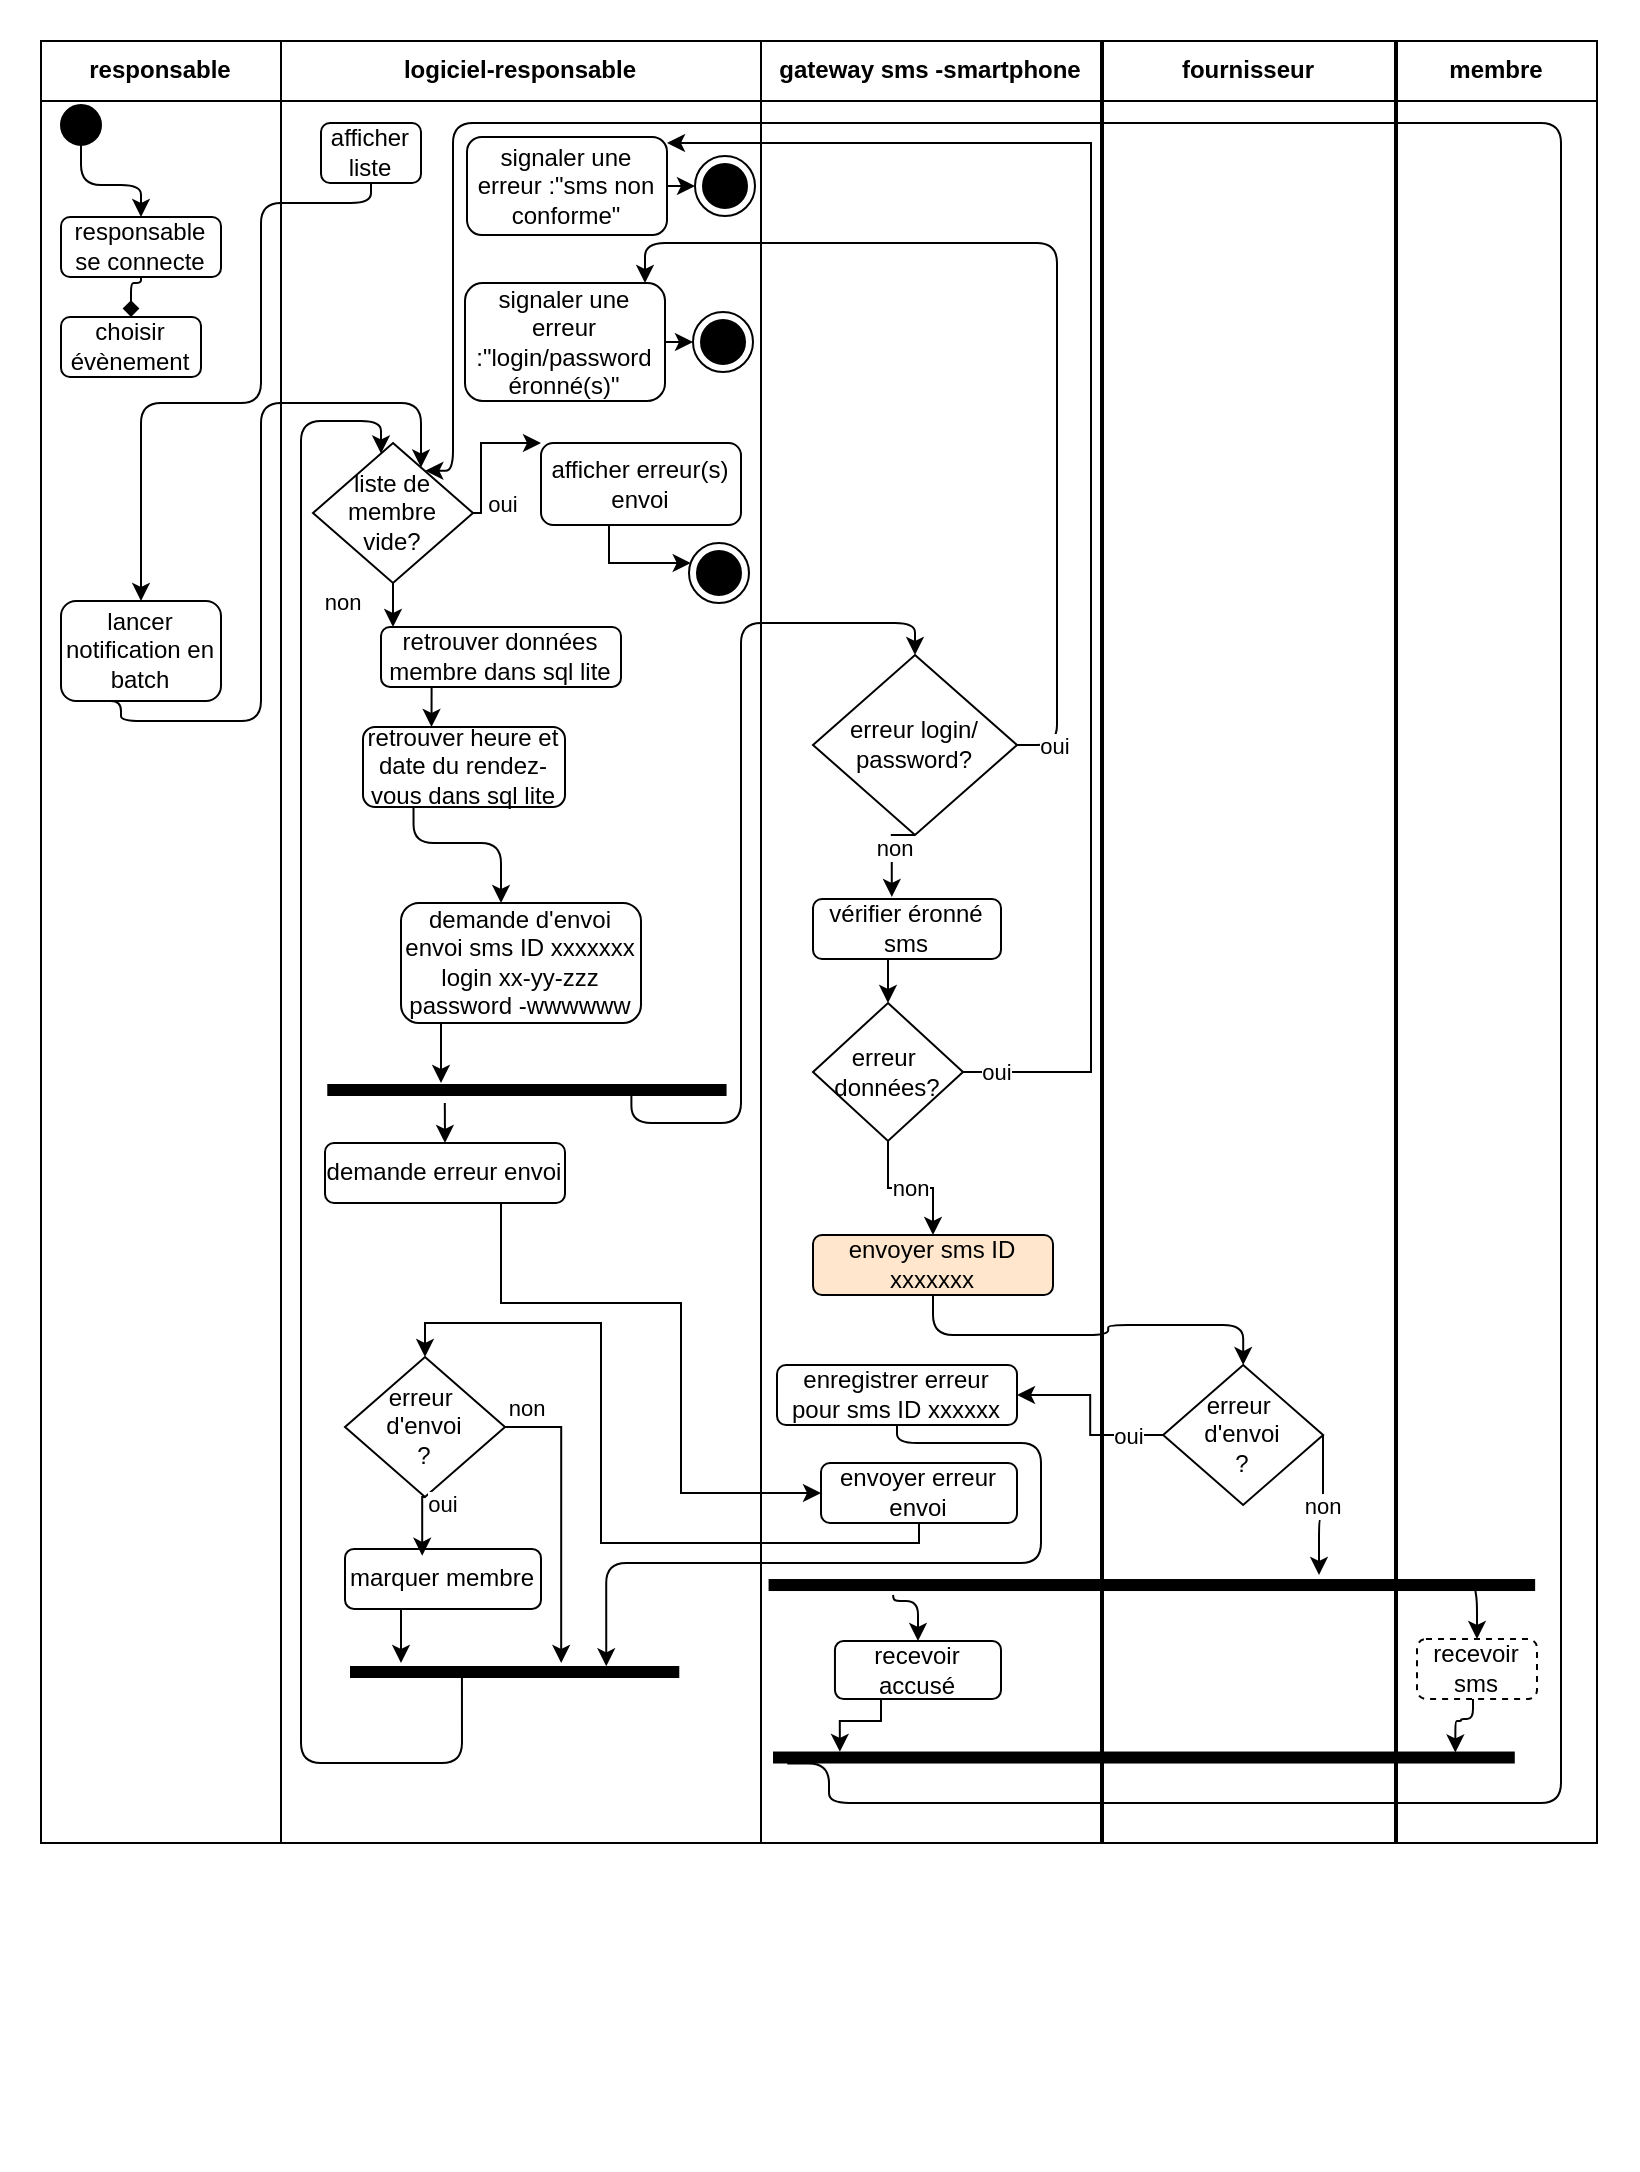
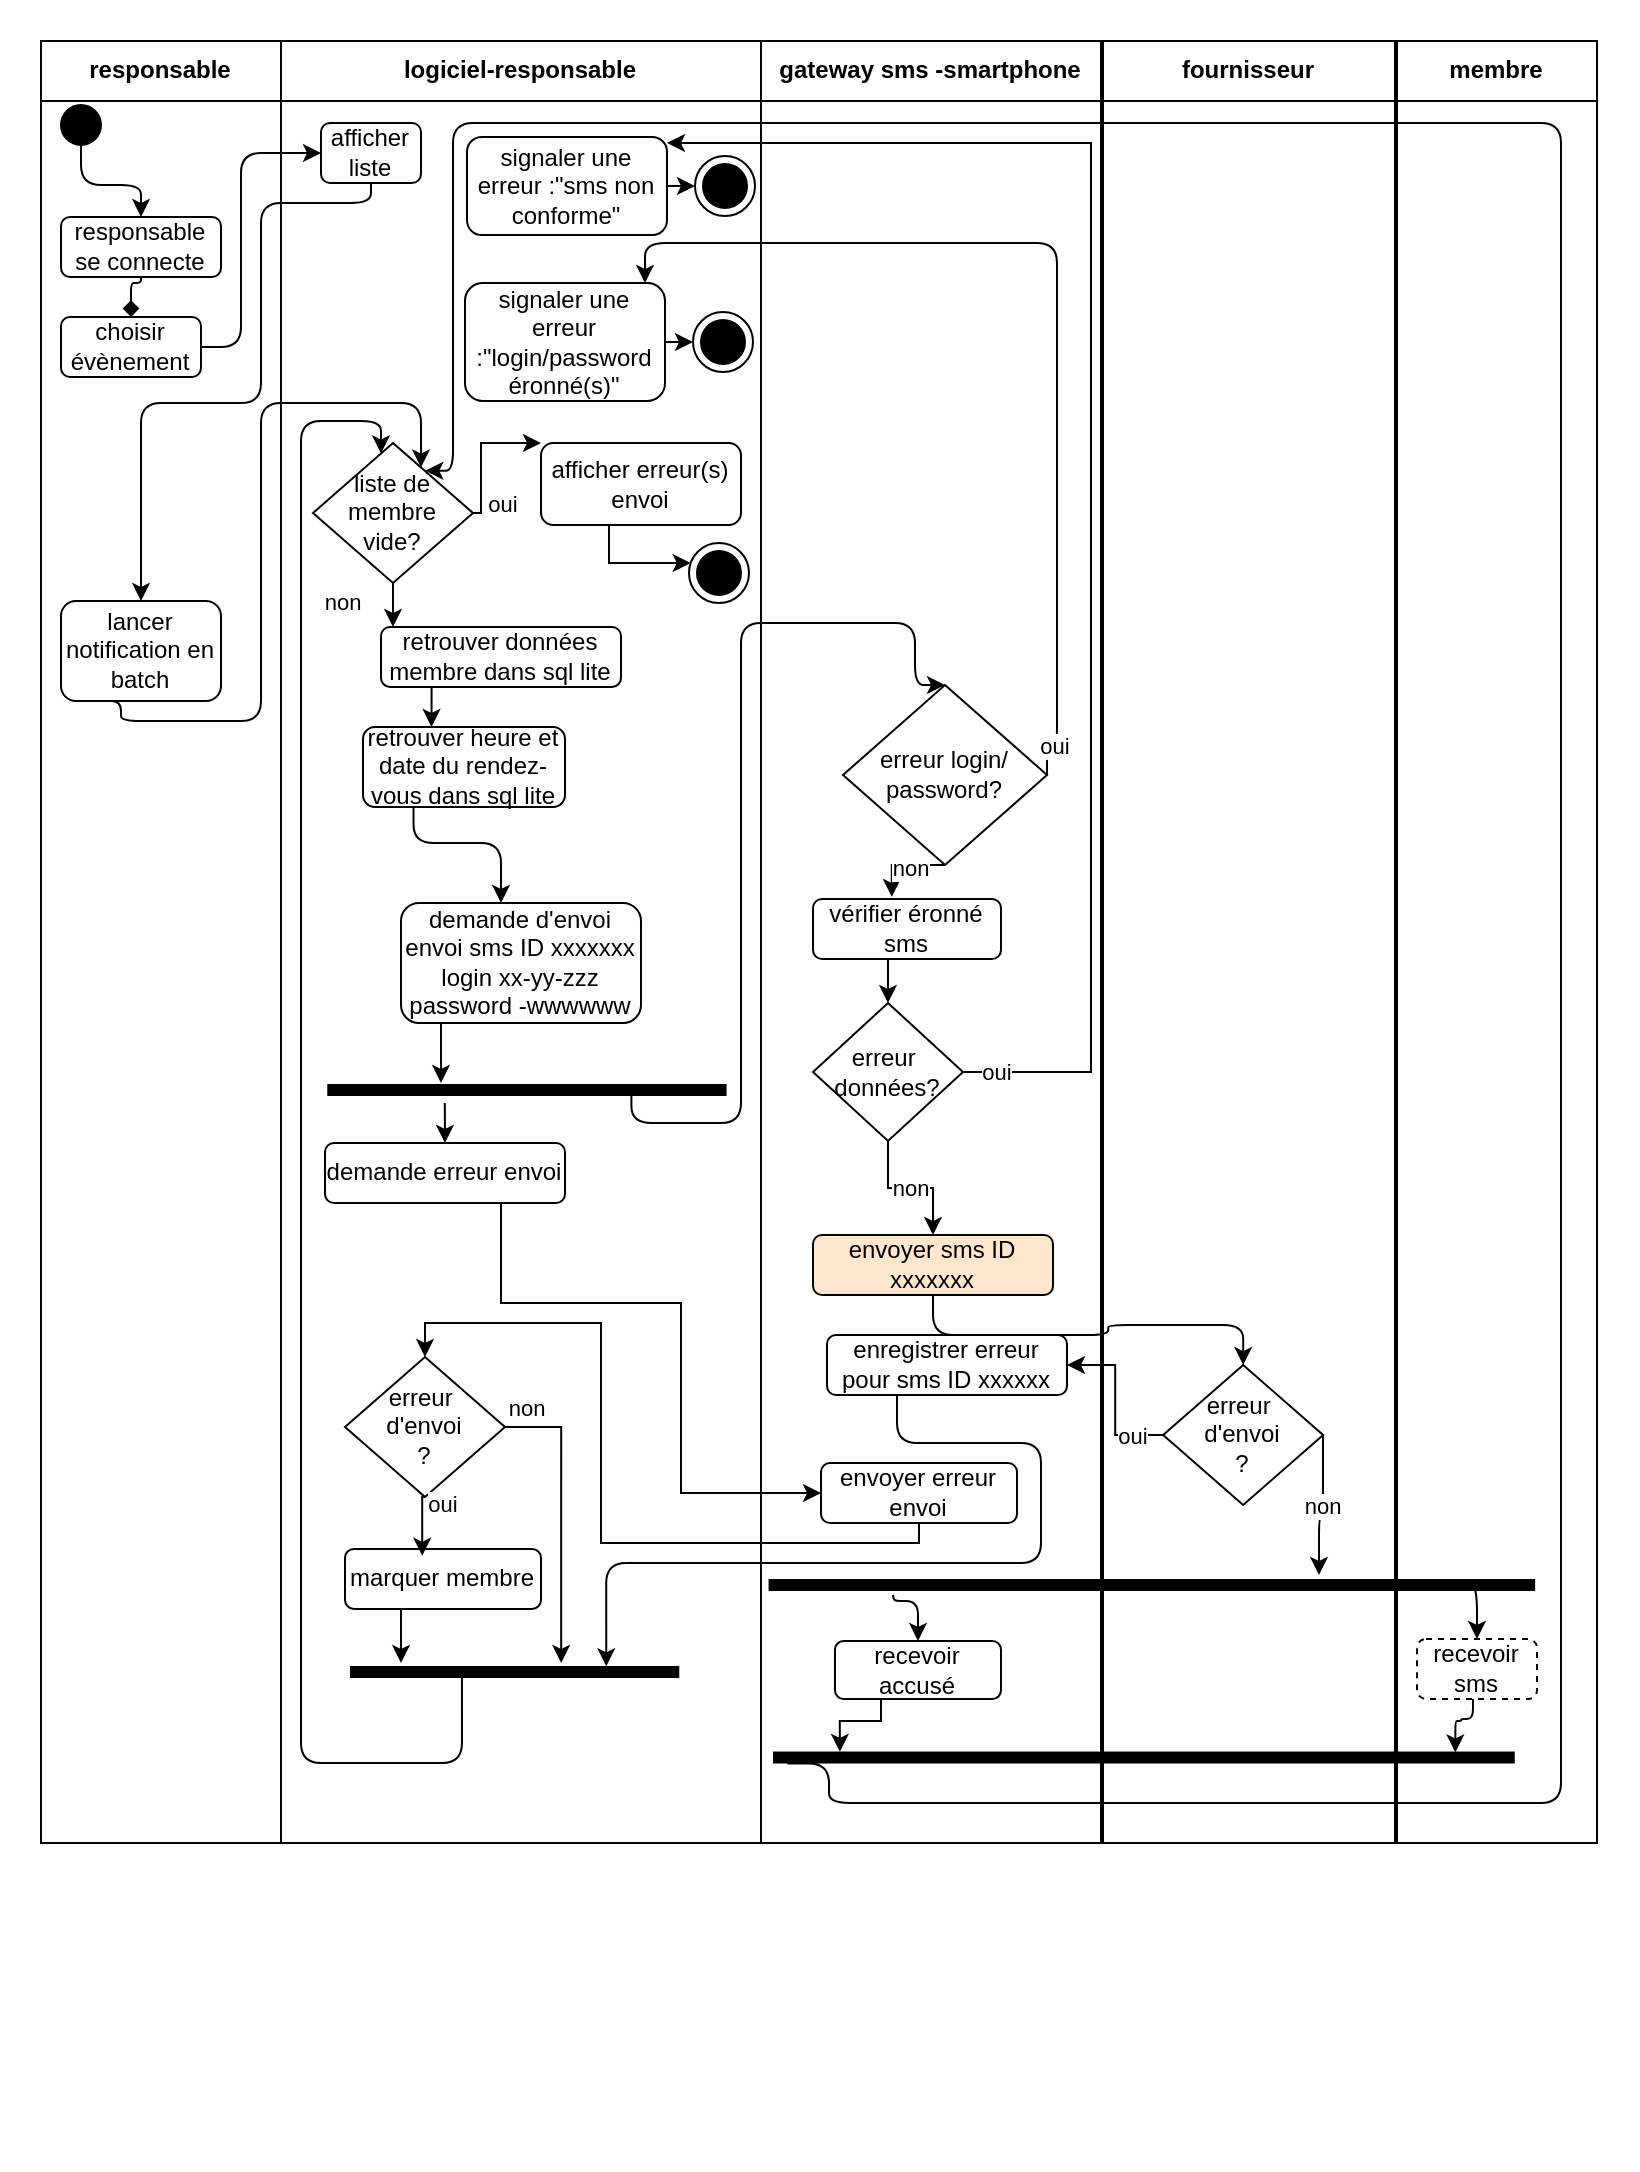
+ <mxCell id="70" value="" style="edgeStyle=orthogonalEdgeStyle;rounded=1;orthogonalLoop=1;jettySize=auto;html=1;entryX=0;entryY=0.5;entryDx=0;entryDy=0;curved=0;" edge="1" parent="1" source="69" target="29"><mxGeometry relative="1" as="geometry"><Array as="points"><mxPoint x="120" y="173" /><mxPoint x="120" y="76" /></Array></mxGeometry></mxCell>
- <mxCell id="5" value="erreur login/&lt;div&gt;password?&lt;/div&gt;" style="rhombus;whiteSpace=wrap;html=1;" parent="2" vertex="1"><mxGeometry x="26" y="307" width="102" height="90" as="geometry" /></mxCell>
+ <mxCell id="5" value="erreur login/&lt;div&gt;password?&lt;/div&gt;" style="rhombus;whiteSpace=wrap;html=1;" parent="2" vertex="1"><mxGeometry x="41" y="322" width="102" height="90" as="geometry" /></mxCell>
- <mxCell id="4" value="enregistrer erreur pour sms ID xxxxxx" style="rounded=1;whiteSpace=wrap;html=1;" parent="2" vertex="1"><mxGeometry x="8" y="662" width="120" height="30" as="geometry" /></mxCell>
+ <mxCell id="4" value="enregistrer erreur pour sms ID xxxxxx" style="rounded=1;whiteSpace=wrap;html=1;" parent="2" vertex="1"><mxGeometry x="33" y="647" width="120" height="30" as="geometry" /></mxCell>
